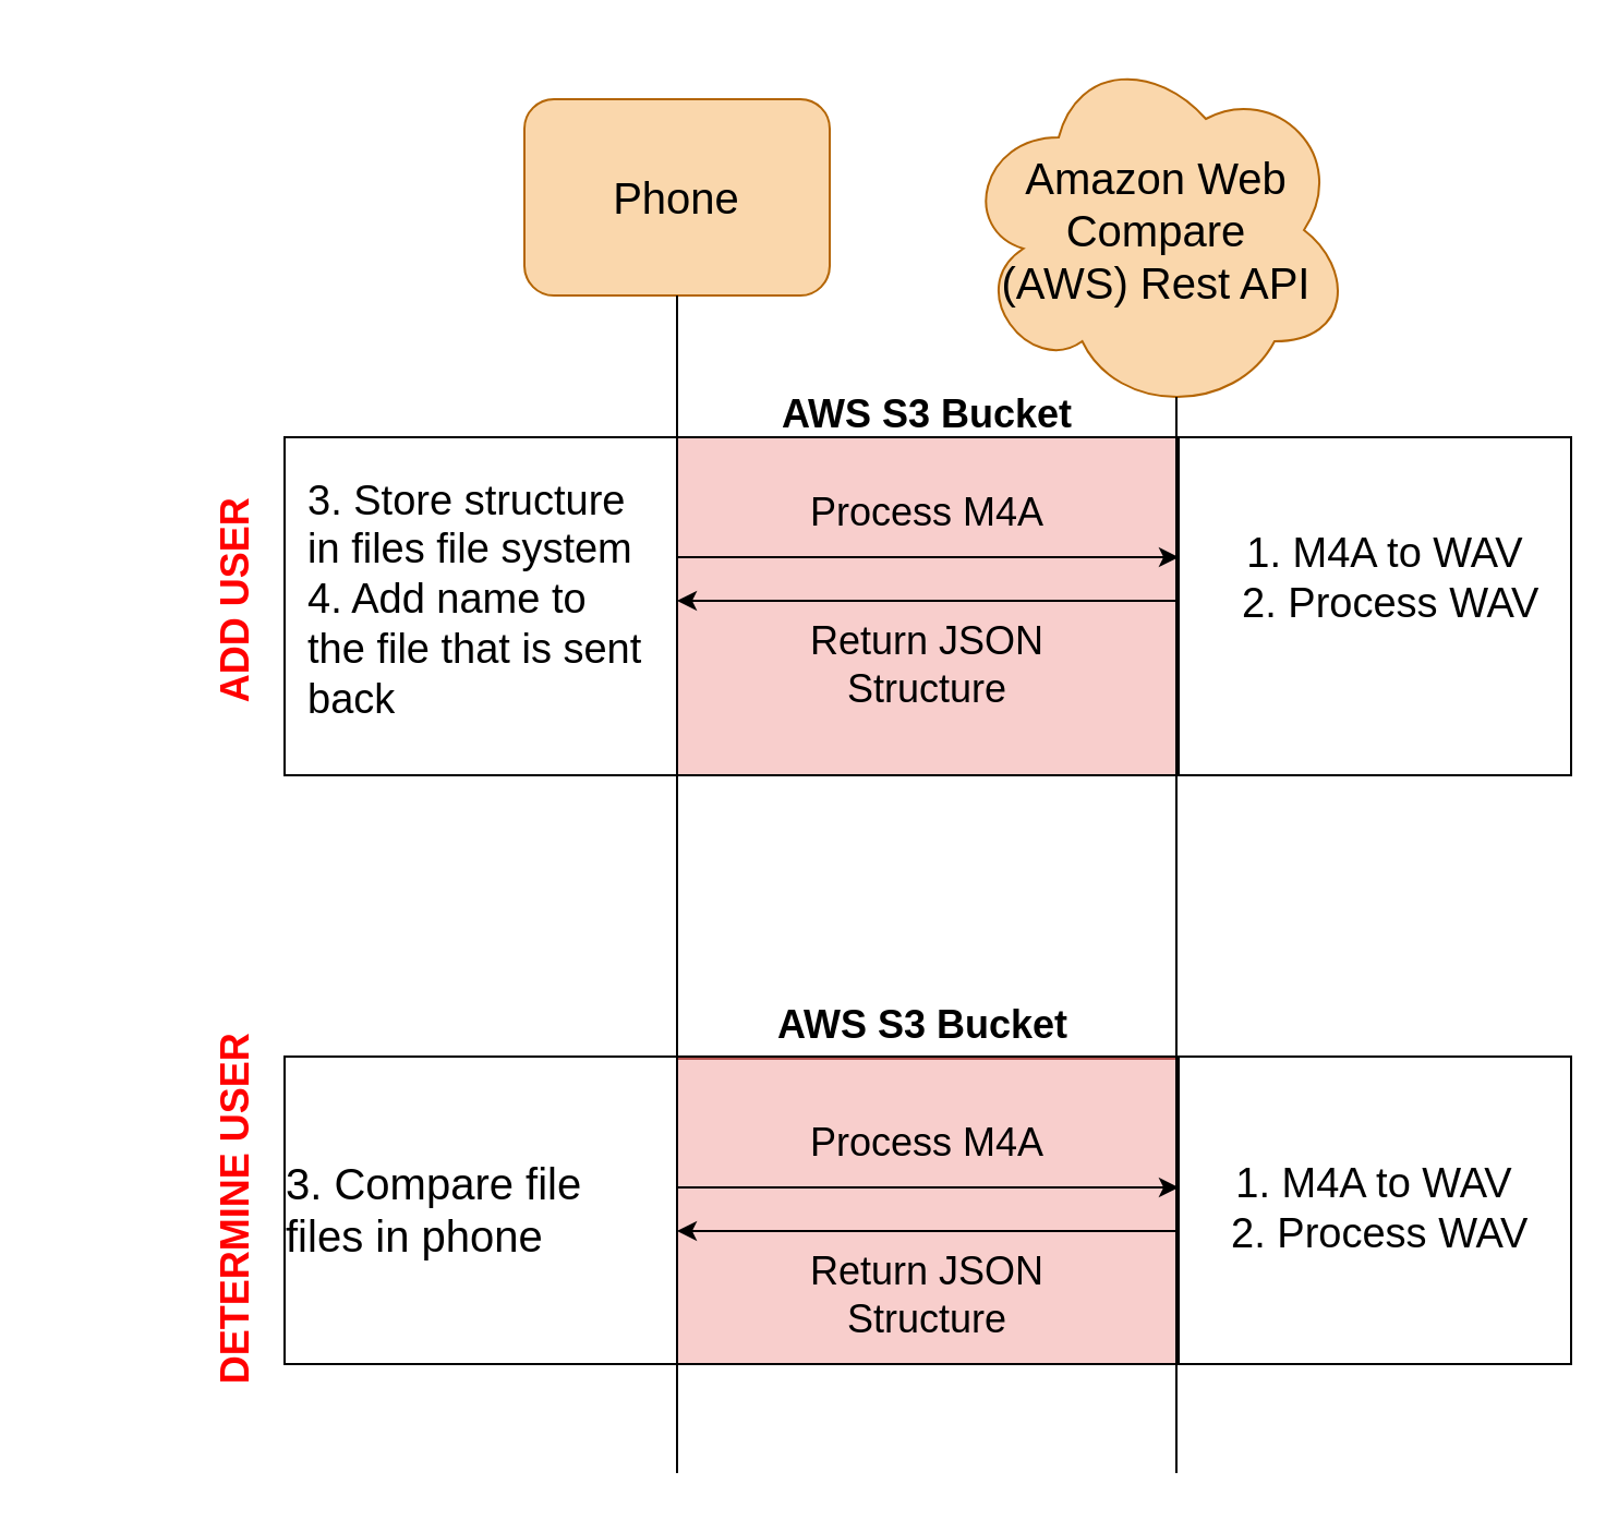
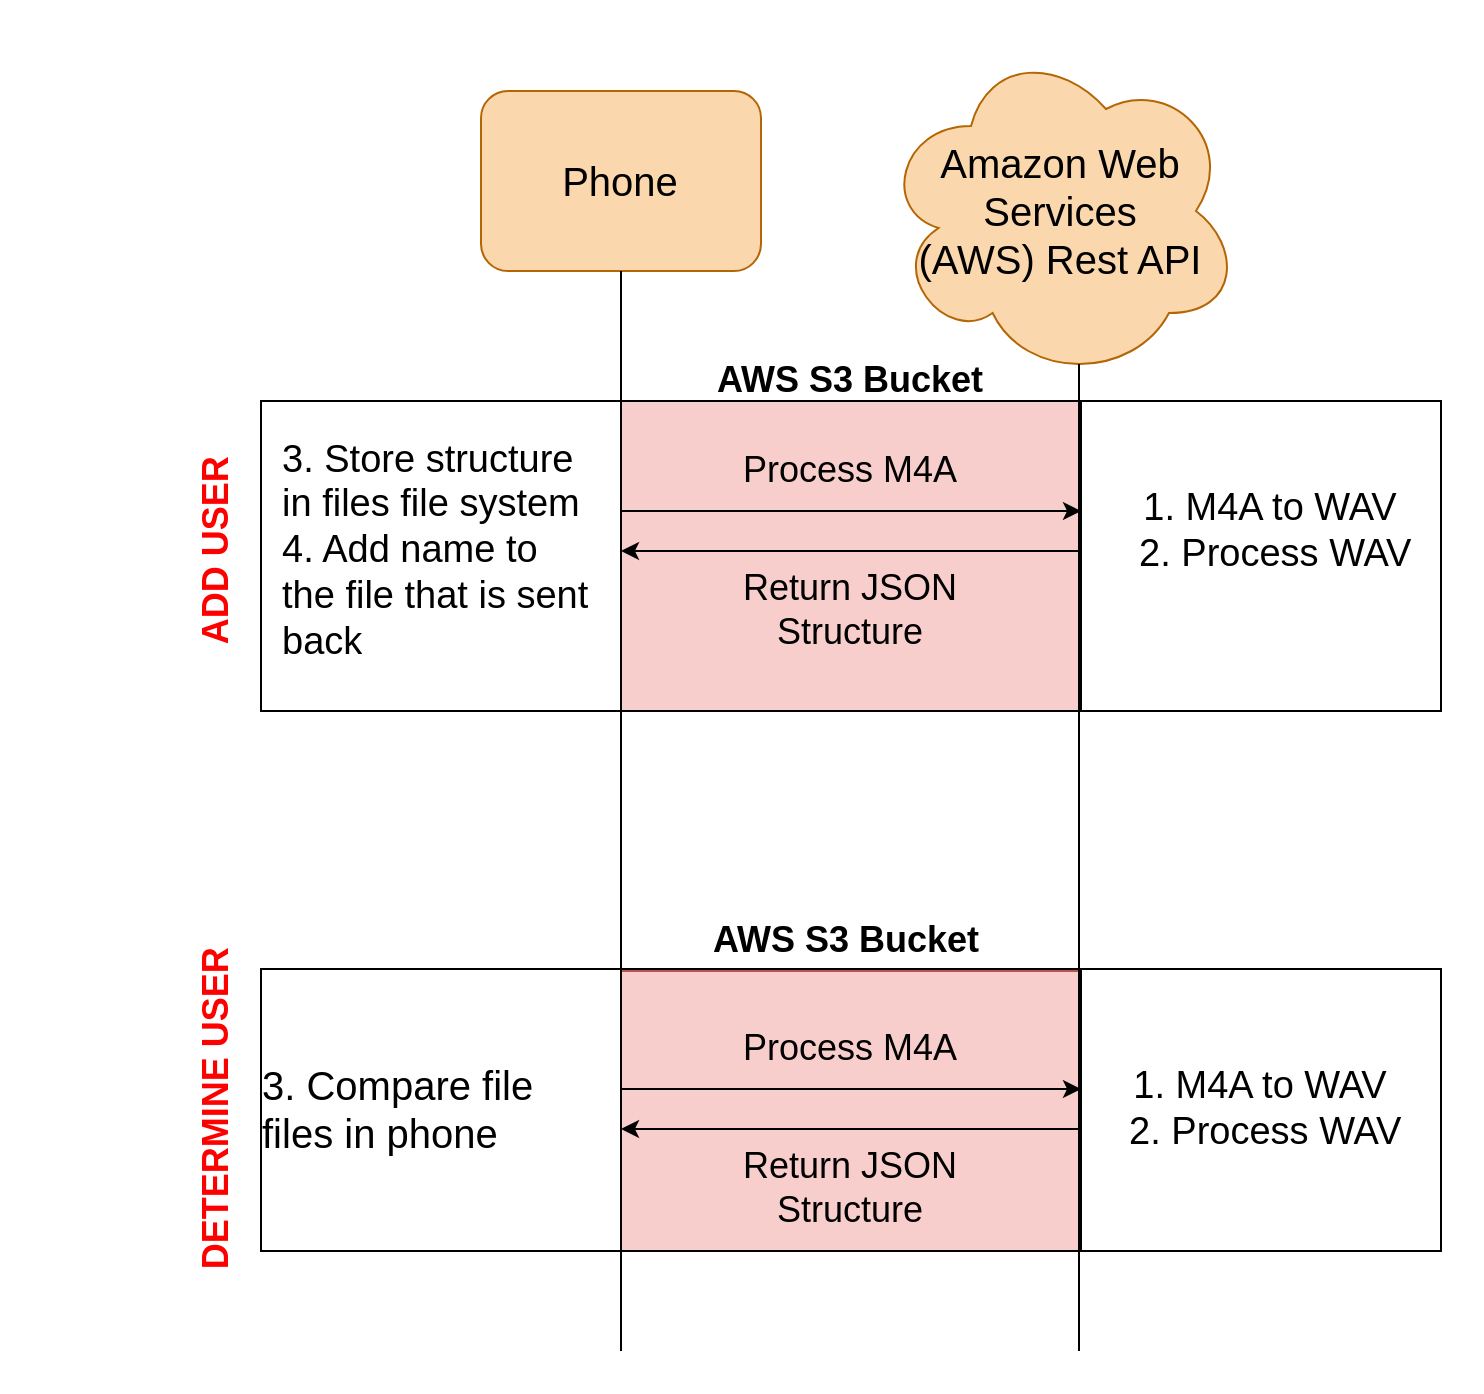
- <mxCell id="5" value="&lt;font style=&quot;font-size: 20px&quot;&gt;Amazon Web Compare&lt;br&gt;(AWS) Rest API&lt;/font&gt;" style="ellipse;shape=cloud;whiteSpace=wrap;html=1;fillColor=#fad7ac;strokeColor=#b46504;" parent="1" vertex="1"><mxGeometry x="440" y="20" width="180" height="170" as="geometry" /></mxCell>
+ <mxCell id="5" value="&lt;font style=&quot;font-size: 20px&quot;&gt;Amazon Web Services&lt;br&gt;(AWS) Rest API&lt;/font&gt;" style="ellipse;shape=cloud;whiteSpace=wrap;html=1;fillColor=#fad7ac;strokeColor=#b46504;" parent="1" vertex="1"><mxGeometry x="440" y="20" width="180" height="170" as="geometry" /></mxCell>
